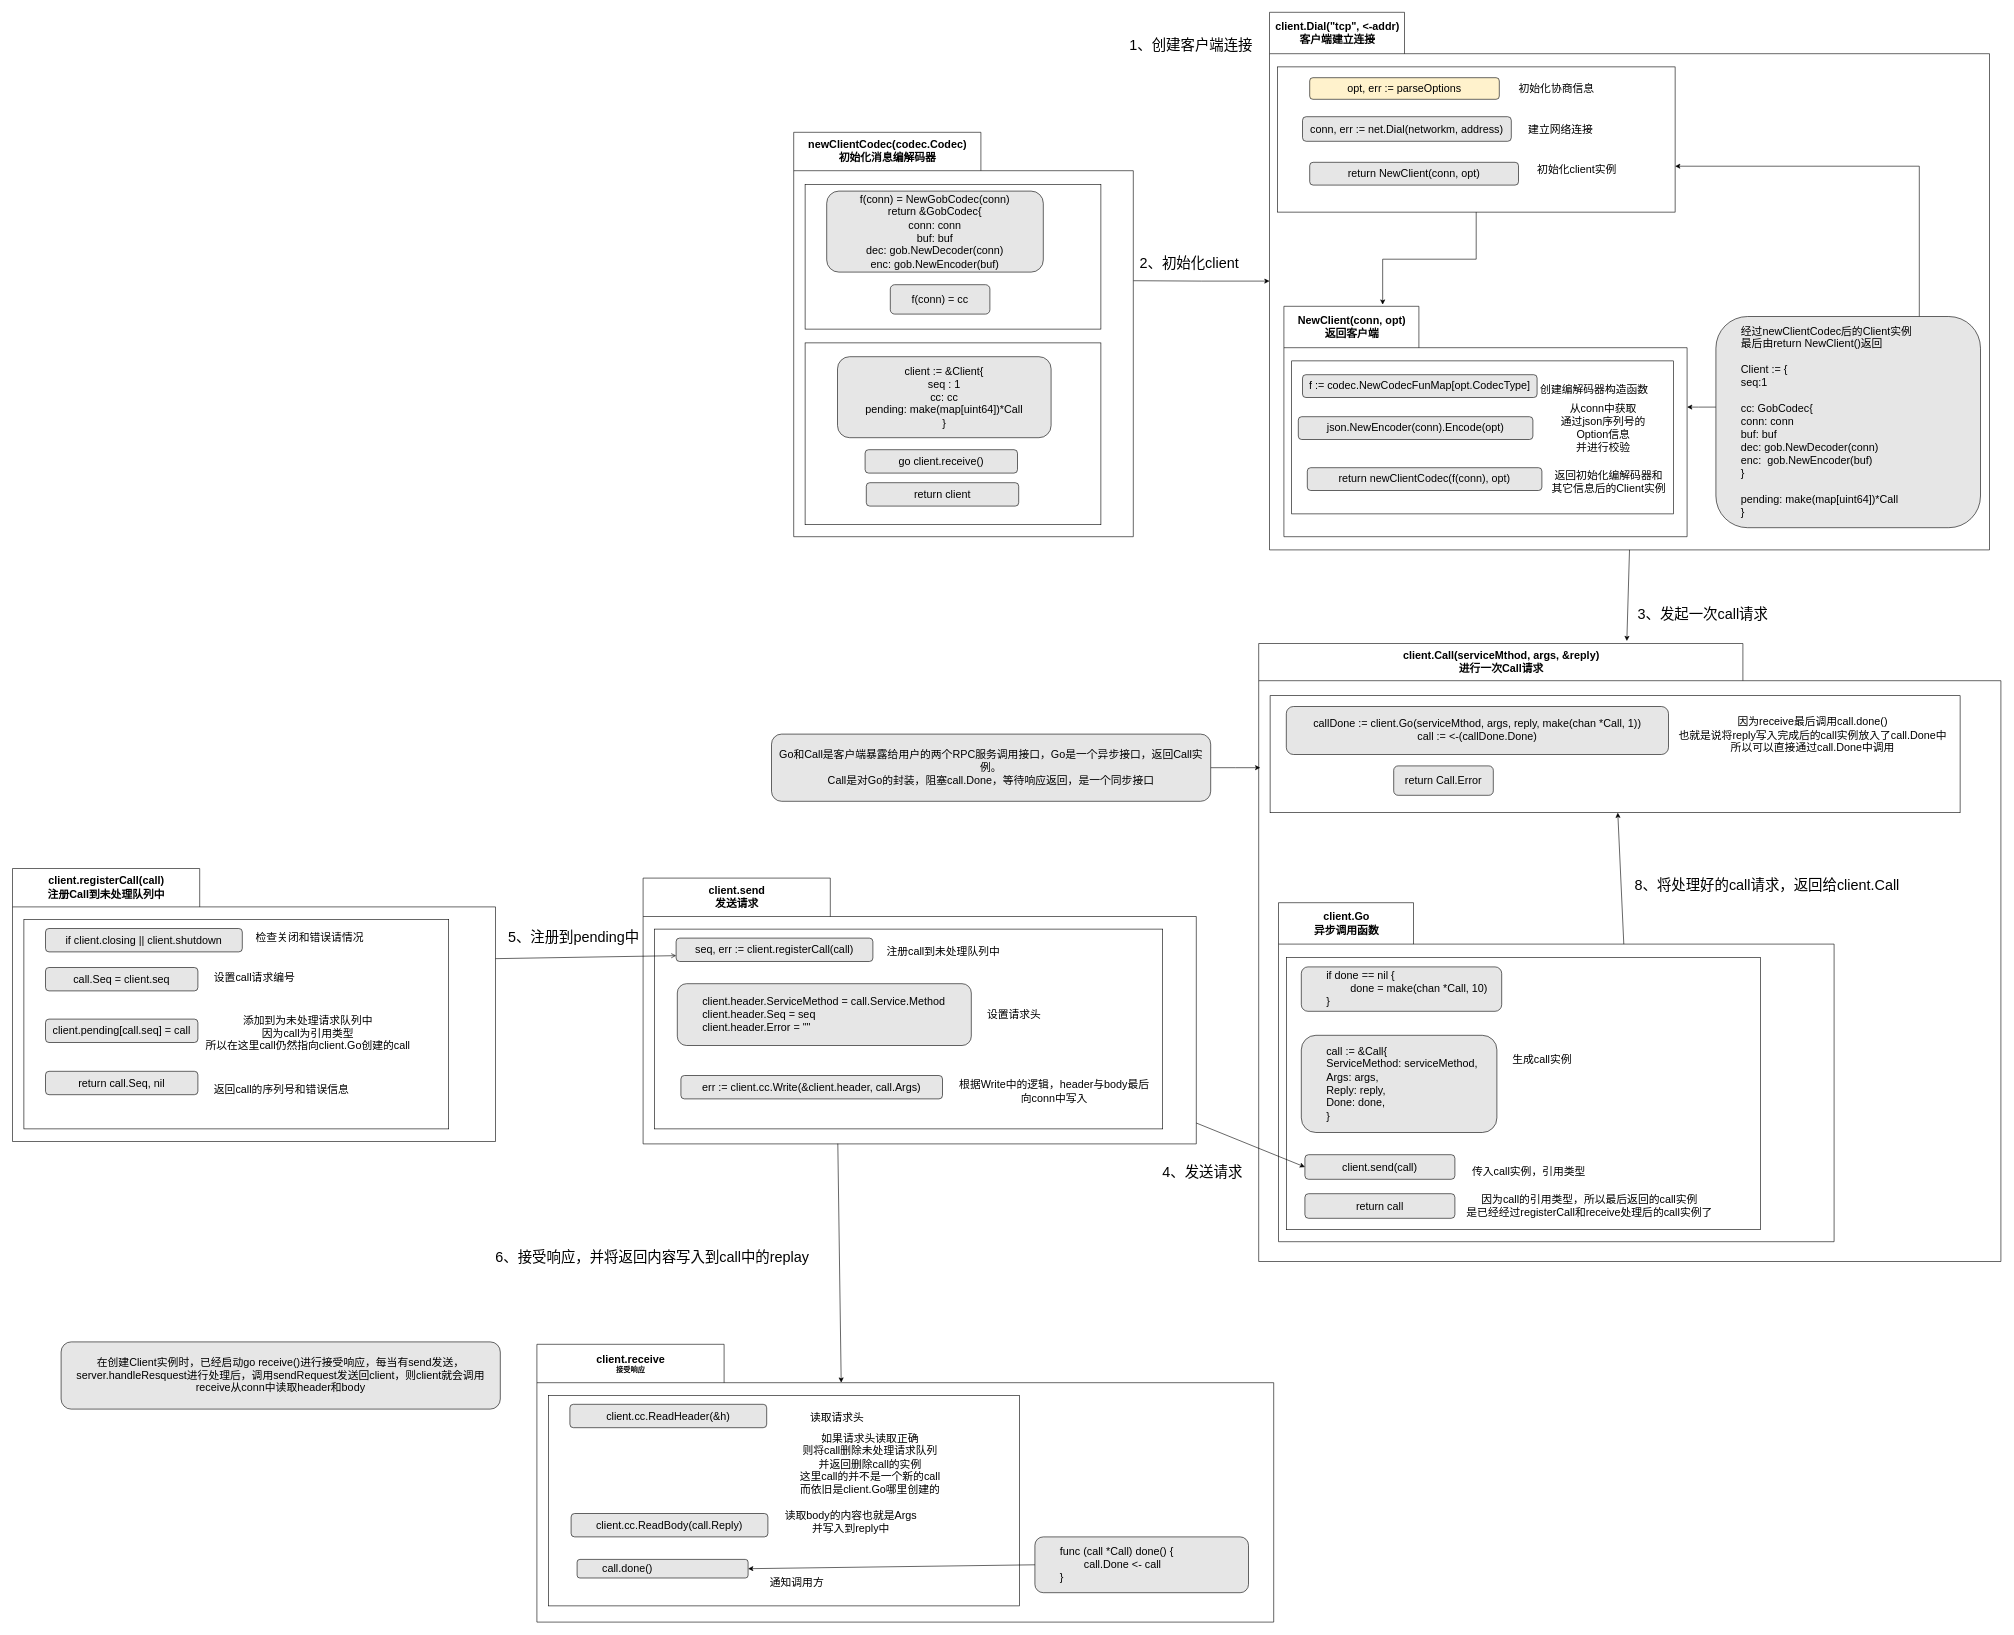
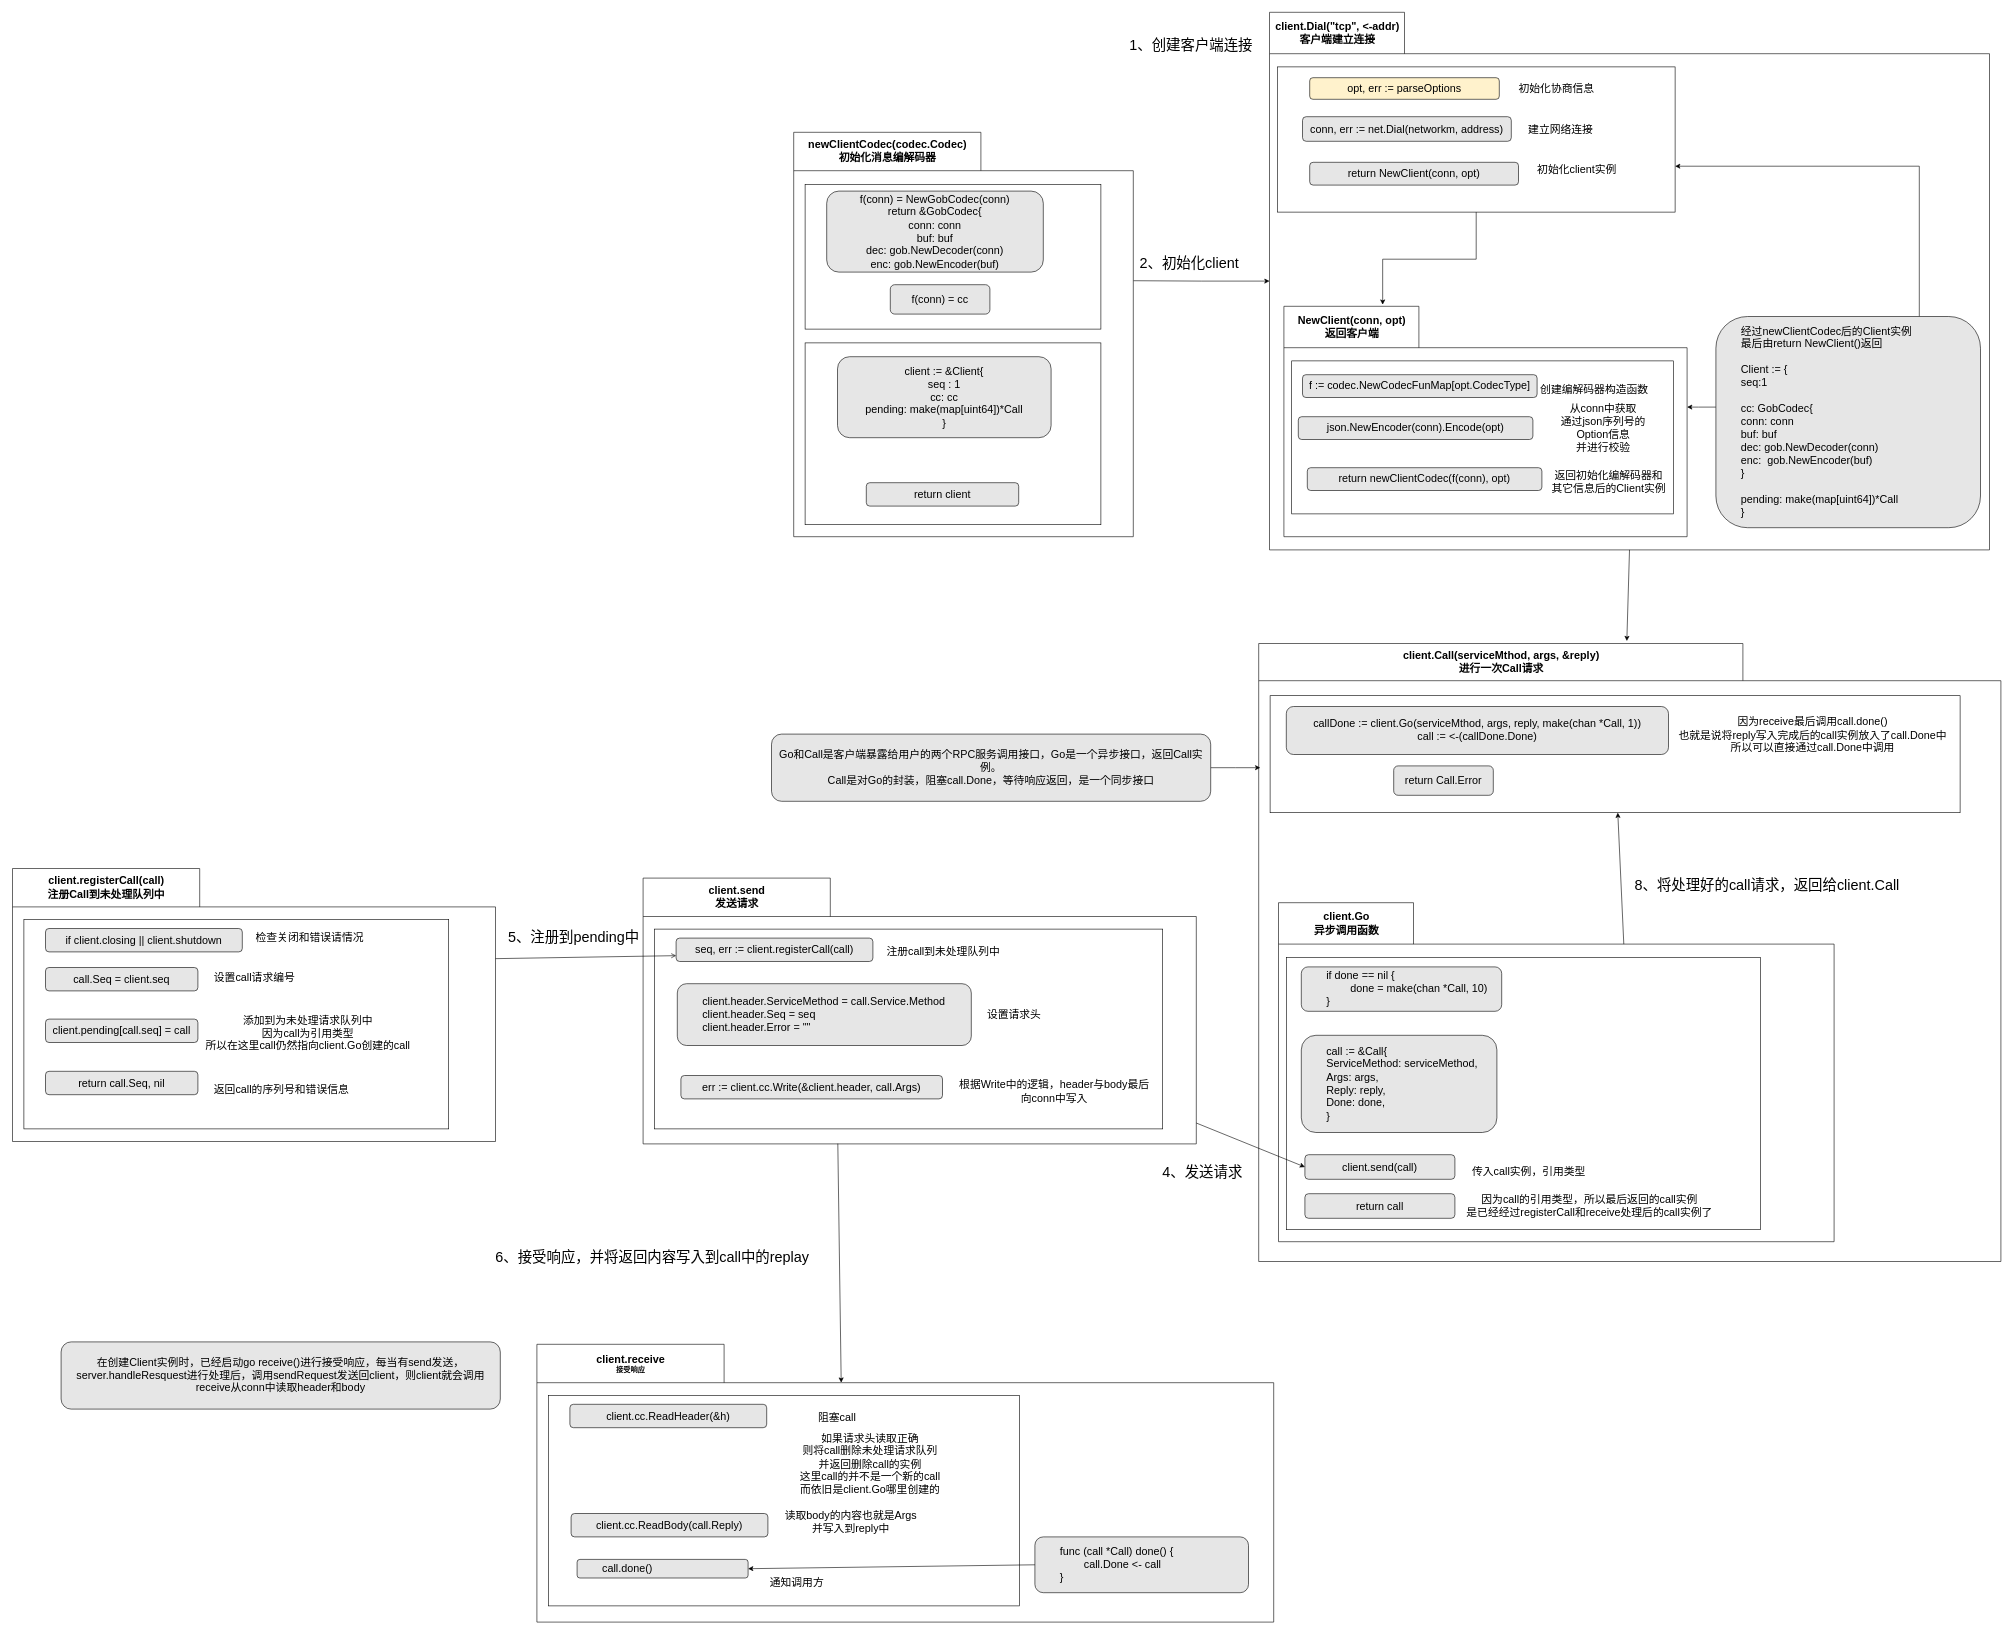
- <mxCell id="26" value="go client.receive()" style="rounded=1;whiteSpace=wrap;html=1;fontSize=18;fillColor=#E6E6E6;" parent="23" vertex="1"><mxGeometry x="119" y="529" width="254" height="39" as="geometry" /></mxCell>
- <mxCell id="81" value="&lt;font style=&quot;font-size: 24px;&quot;&gt;3、发起一次call请求&lt;/font&gt;" style="text;html=1;align=center;verticalAlign=middle;resizable=0;points=[];autosize=1;strokeColor=none;fillColor=none;fontSize=18;" parent="1" vertex="1"><mxGeometry x="2723" y="1010" width="227" height="28" as="geometry" /></mxCell>
- <mxCell id="41" value="生成call实例" style="text;html=1;align=center;verticalAlign=middle;resizable=0;points=[];autosize=1;strokeColor=none;fillColor=none;fontSize=18;" parent="35" vertex="1"><mxGeometry x="384" y="249" width="109" height="26" as="geometry" /></mxCell>
- <mxCell id="73" value="读取请求头" style="text;html=1;align=center;verticalAlign=middle;resizable=0;points=[];autosize=1;strokeColor=none;fillColor=none;fontSize=18;" parent="68" vertex="1"><mxGeometry x="450" y="110" width="100" height="26" as="geometry" /></mxCell>
+ <mxCell id="73" value="阻塞call" style="text;html=1;align=center;verticalAlign=middle;resizable=0;points=[];autosize=1;strokeColor=none;fillColor=none;fontSize=18;" parent="68" vertex="1"><mxGeometry x="450" y="110" width="100" height="26" as="geometry" /></mxCell>
